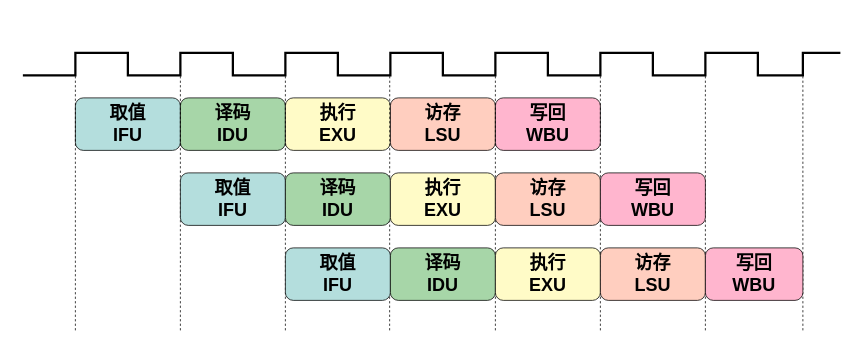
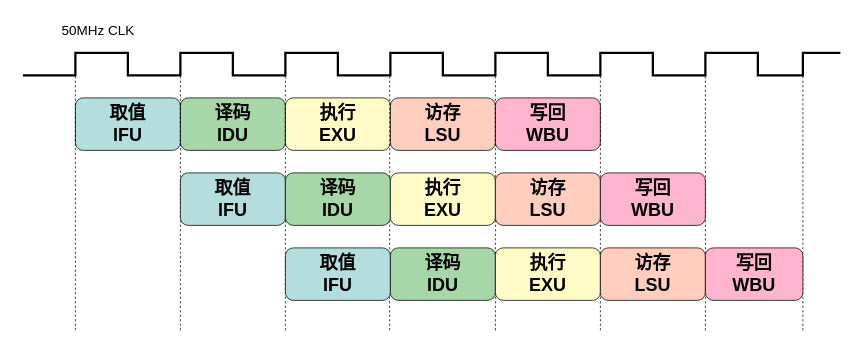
+ <mxCell id="9" value="&lt;font style=&quot;font-size: 18px;&quot;&gt;50MHz CLK&lt;/font&gt;" style="text;html=1;align=center;verticalAlign=middle;resizable=0;points=[];autosize=1;strokeColor=none;fillColor=none;" parent="1" vertex="1"><mxGeometry x="70" y="20" width="120" height="40" as="geometry" /></mxCell>
